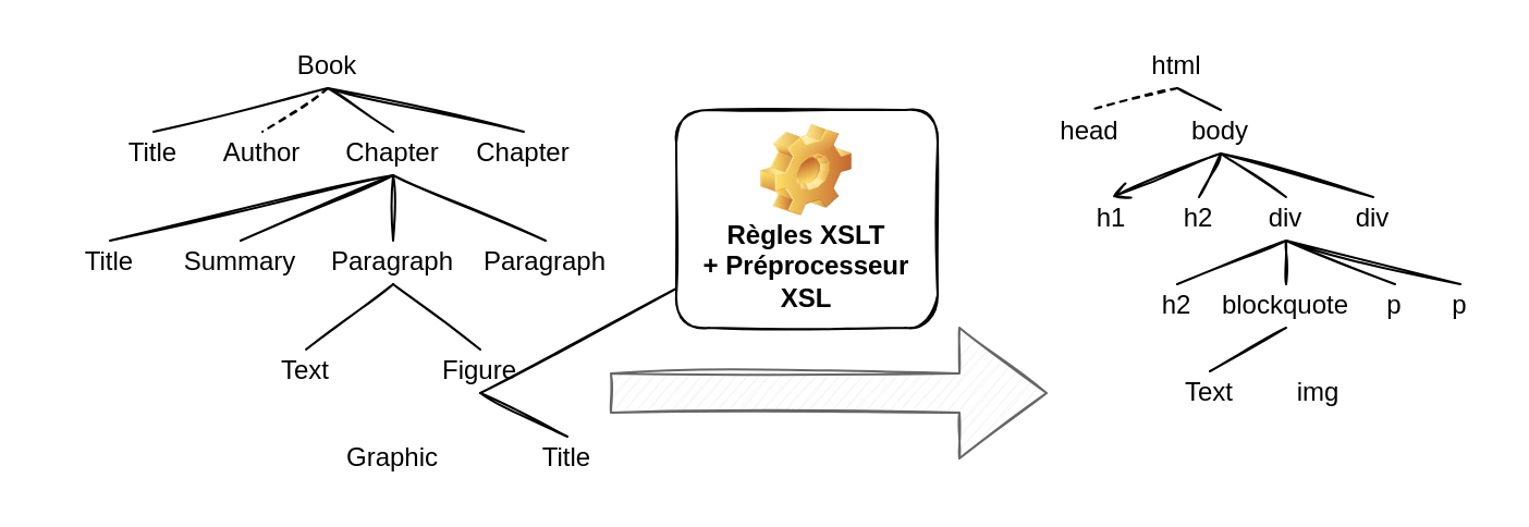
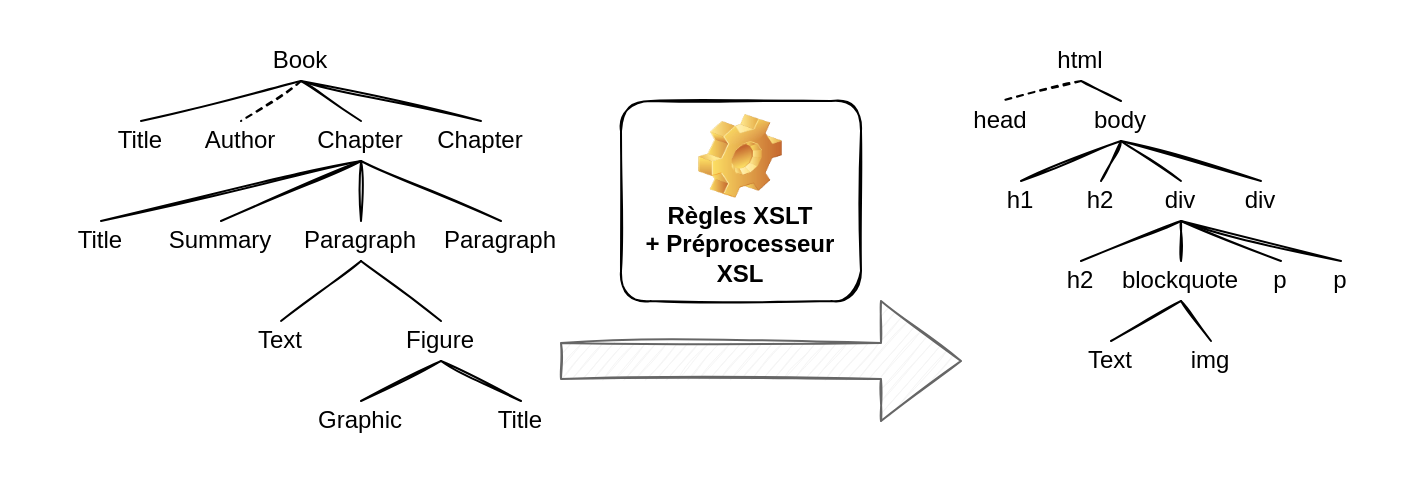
- <mxCell id="37" style="edgeStyle=none;rounded=0;orthogonalLoop=1;jettySize=auto;html=1;exitX=0.5;exitY=1;exitDx=0;exitDy=0;entryX=0.5;entryY=0;entryDx=0;entryDy=0;endArrow=open;endFill=0;sketch=1;" edge="1" parent="30" source="34" target="36"><mxGeometry relative="1" as="geometry" /></mxCell>
+ <mxCell id="37" style="edgeStyle=none;rounded=0;orthogonalLoop=1;jettySize=auto;html=1;exitX=0.5;exitY=1;exitDx=0;exitDy=0;entryX=0.5;entryY=0;entryDx=0;entryDy=0;endArrow=none;endFill=0;sketch=1;" edge="1" parent="30" source="34" target="36"><mxGeometry relative="1" as="geometry" /></mxCell>
- <mxCell id="27" style="edgeStyle=none;rounded=0;orthogonalLoop=1;jettySize=auto;html=1;exitX=0.5;exitY=1;exitDx=0;exitDy=0;endArrow=none;endFill=0;sketch=1;" edge="1" parent="6" source="22" target="5"><mxGeometry relative="1" as="geometry" /></mxCell>
+ <mxCell id="27" style="edgeStyle=none;rounded=0;orthogonalLoop=1;jettySize=auto;html=1;exitX=0.5;exitY=1;exitDx=0;exitDy=0;entryX=0.5;entryY=0;entryDx=0;entryDy=0;endArrow=none;endFill=0;sketch=1;" edge="1" parent="6" source="22" target="26"><mxGeometry relative="1" as="geometry" /></mxCell>
+ <mxCell id="55" style="edgeStyle=none;rounded=0;orthogonalLoop=1;jettySize=auto;html=1;exitX=0.5;exitY=1;exitDx=0;exitDy=0;entryX=0.5;entryY=0;entryDx=0;entryDy=0;endArrow=none;endFill=0;sketch=1;" edge="1" parent="30" source="46" target="54"><mxGeometry relative="1" as="geometry" /></mxCell>
